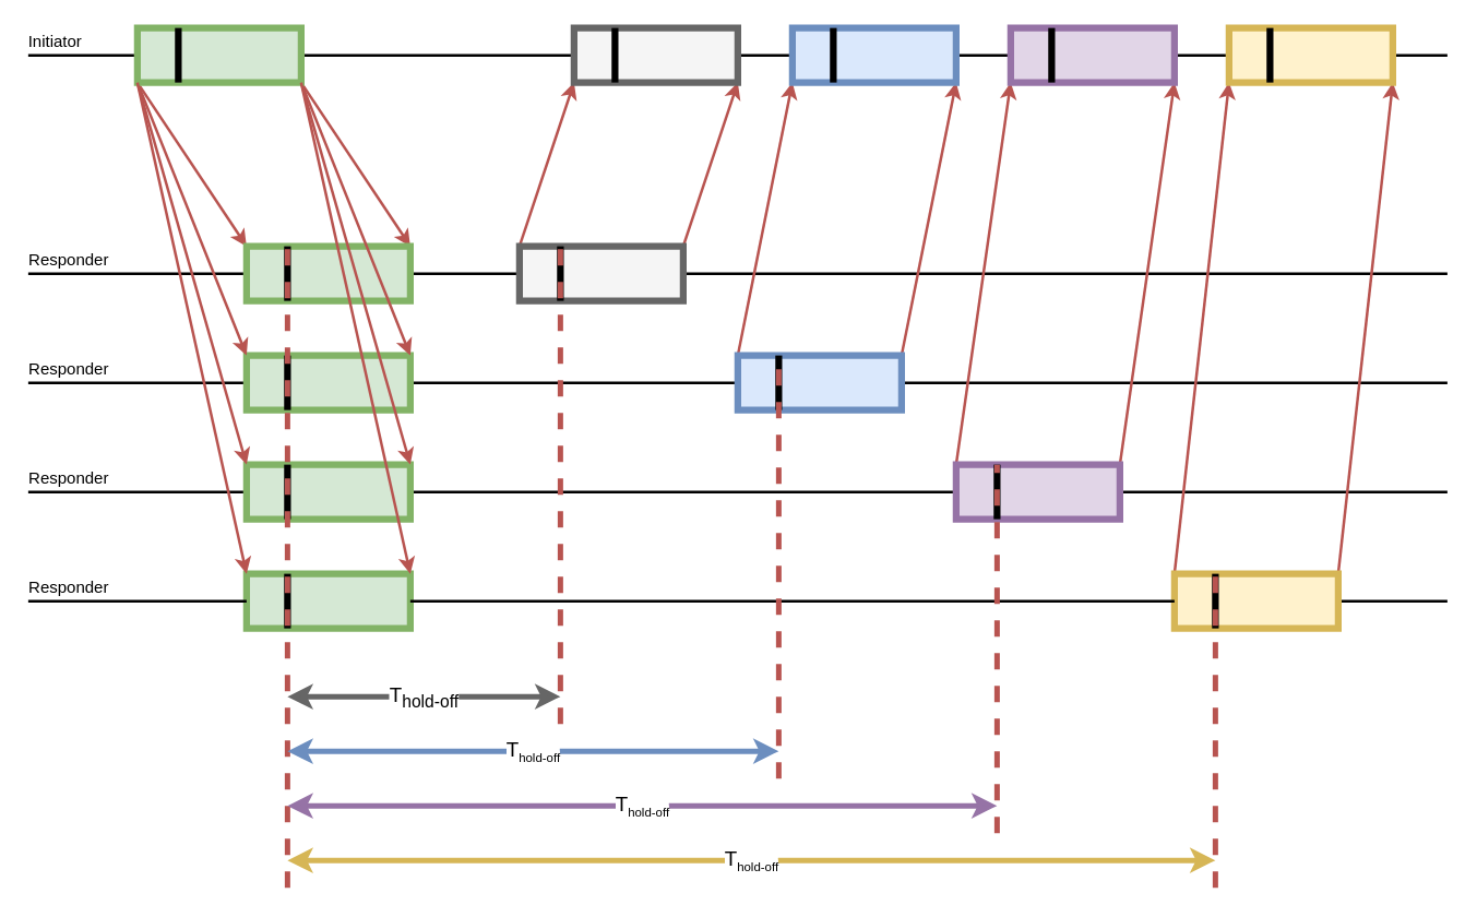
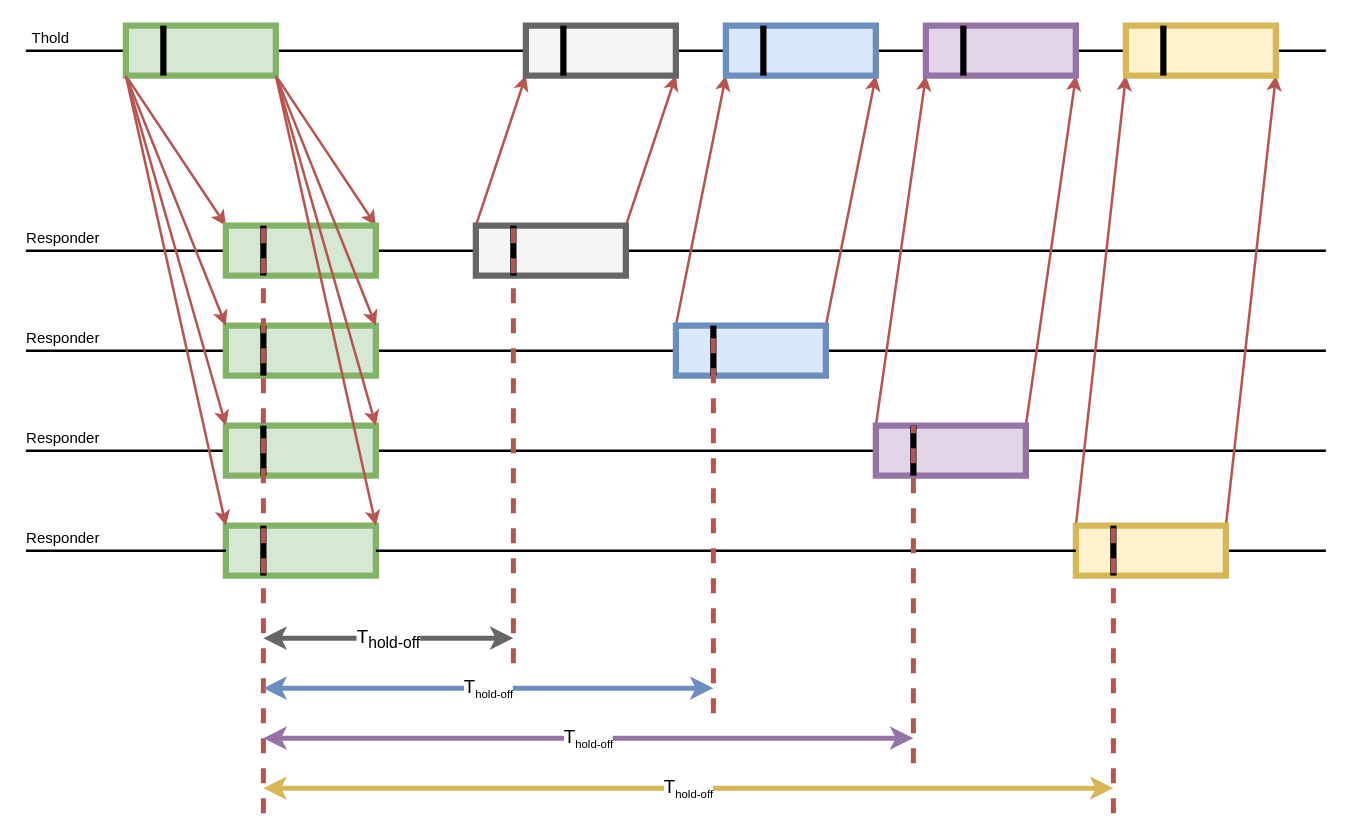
- <mxCell id="67" value="Initiator" style="text;html=1;strokeColor=none;fillColor=none;align=center;verticalAlign=middle;whiteSpace=wrap;rounded=0;" vertex="1" parent="1"><mxGeometry x="20" y="20" width="40" height="20" as="geometry" /></mxCell>
+ <mxCell id="67" value="Thold" style="text;html=1;strokeColor=none;fillColor=none;align=center;verticalAlign=middle;whiteSpace=wrap;rounded=0;" vertex="1" parent="1"><mxGeometry x="20" y="20" width="40" height="20" as="geometry" /></mxCell>
